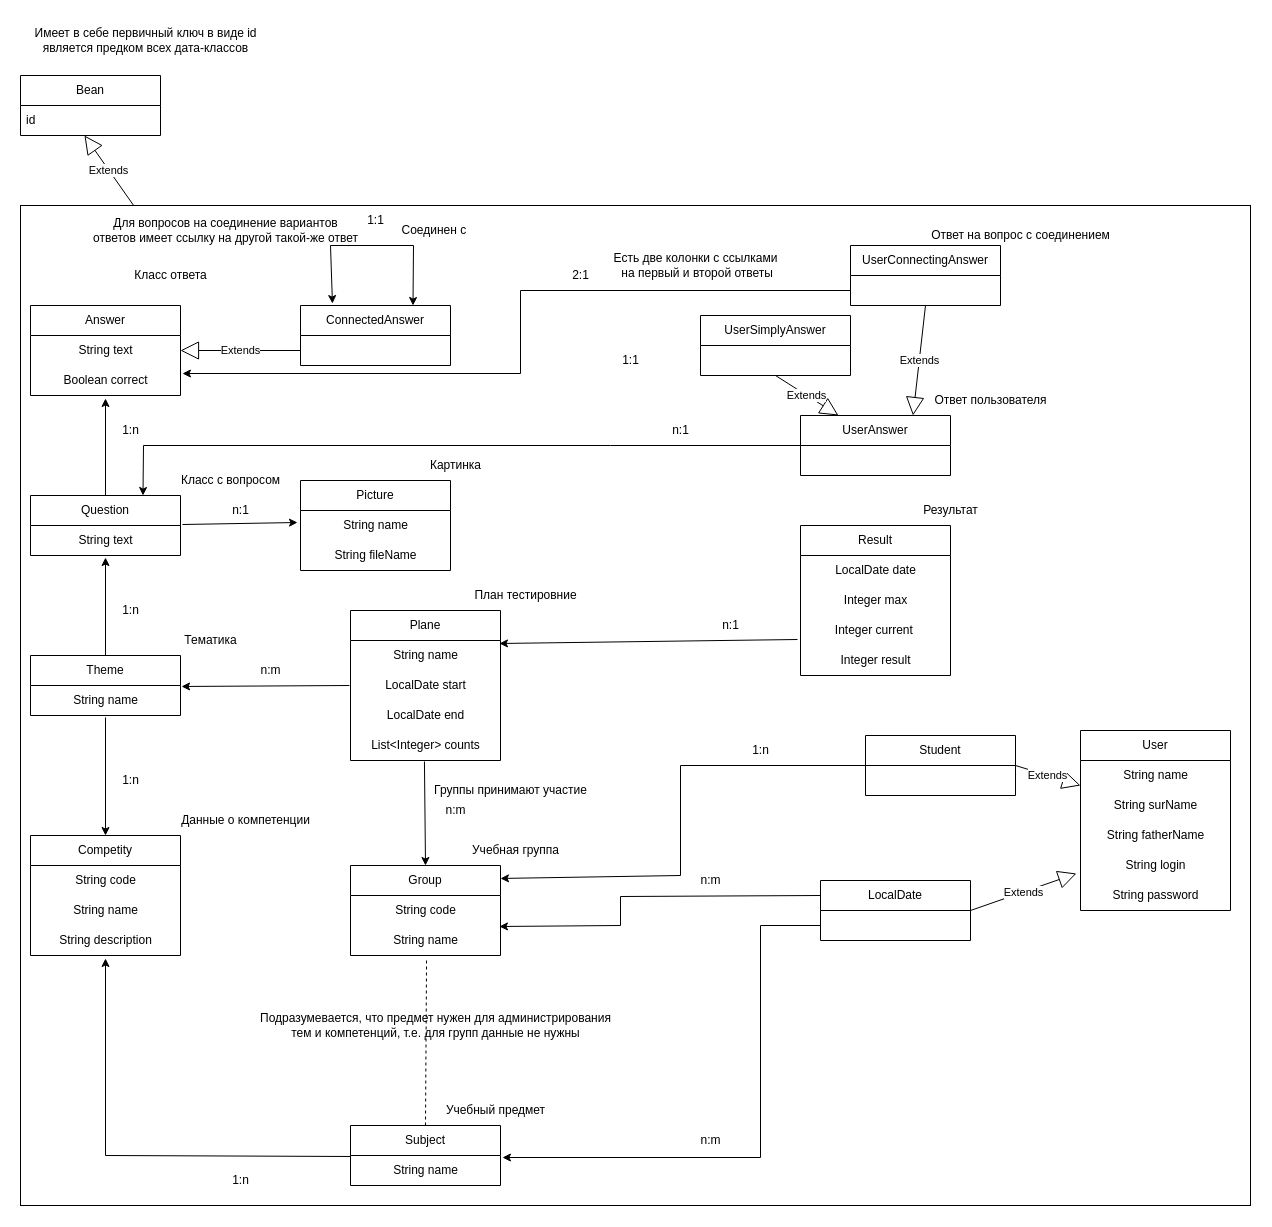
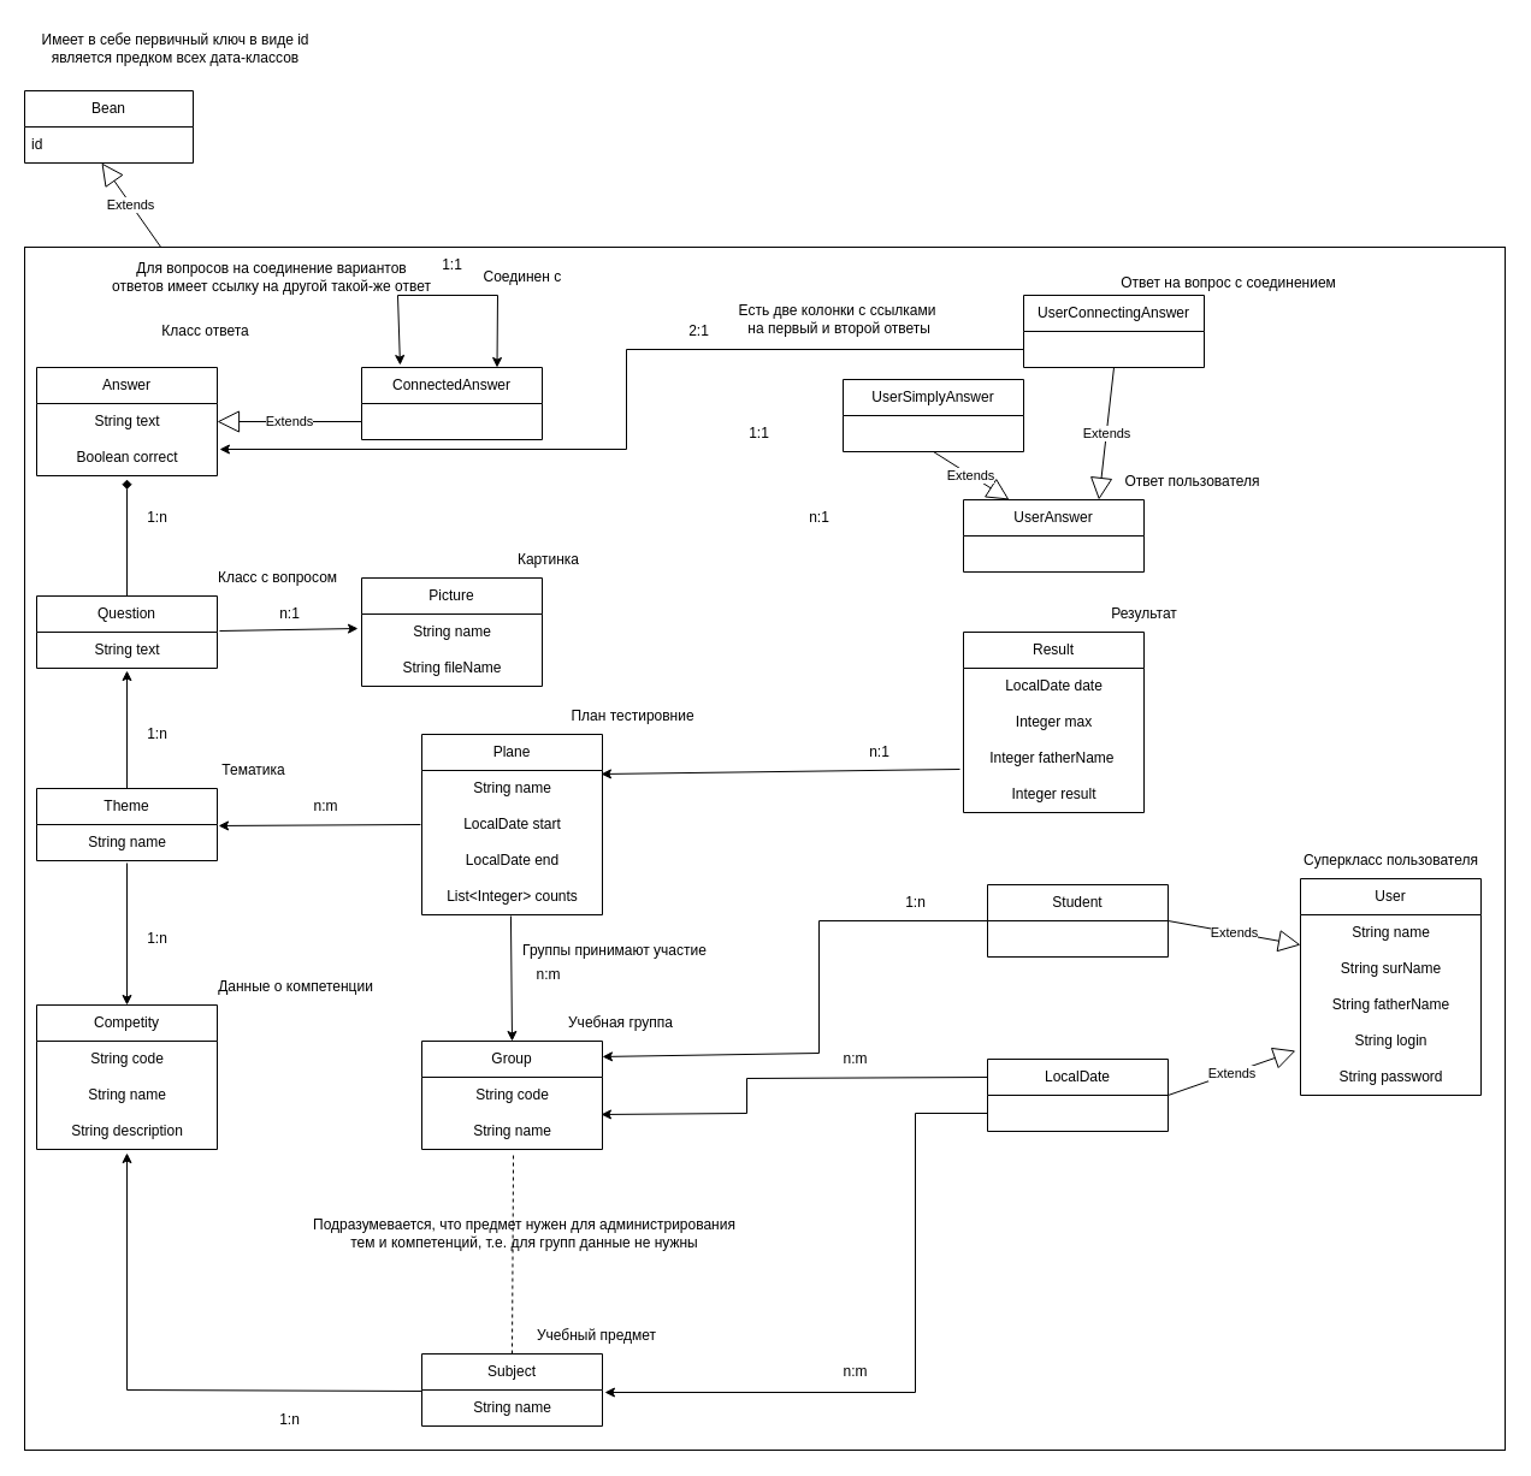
- <mxCell id="19" value="" style="endArrow=classic;html=1;rounded=0;exitX=0.5;exitY=0;exitDx=0;exitDy=0;entryX=0.5;entryY=1.1;entryDx=0;entryDy=0;entryPerimeter=0;" parent="1" source="17" target="9" edge="1"><mxGeometry width="50" height="50" relative="1" as="geometry"><mxPoint x="80" y="455" as="sourcePoint" /><mxPoint x="130" y="405" as="targetPoint" /></mxGeometry></mxCell>
+ <mxCell id="19" value="" style="endArrow=diamond;html=1;rounded=0;exitX=0.5;exitY=0;exitDx=0;exitDy=0;entryX=0.5;entryY=1.1;entryDx=0;entryDy=0;entryPerimeter=0;" parent="1" source="17" target="9" edge="1"><mxGeometry width="50" height="50" relative="1" as="geometry"><mxPoint x="80" y="455" as="sourcePoint" /><mxPoint x="130" y="405" as="targetPoint" /></mxGeometry></mxCell>
- <mxCell id="88" value="" style="endArrow=classic;html=1;rounded=0;entryX=0.75;entryY=0;entryDx=0;entryDy=0;exitX=0;exitY=0.5;exitDx=0;exitDy=0;" edge="1" parent="1" source="86" target="17"><mxGeometry width="50" height="50" relative="1" as="geometry"><mxPoint x="670" y="425" as="sourcePoint" /><mxPoint x="720" y="375" as="targetPoint" /><Array as="points"><mxPoint x="610" y="445" /><mxPoint x="143" y="445" /></Array></mxGeometry></mxCell>
- <mxCell id="82" value="Integer current&lt;span style=&quot;white-space: pre;&quot;&gt; &lt;/span&gt;" style="text;html=1;align=center;verticalAlign=middle;resizable=0;points=[];autosize=1;strokeColor=none;fillColor=none;" vertex="1" parent="79"><mxGeometry y="90" width="150" height="30" as="geometry" /></mxCell>
+ <mxCell id="82" value="Integer fatherName&lt;span style=&quot;white-space: pre;&quot;&gt; &lt;/span&gt;" style="text;html=1;align=center;verticalAlign=middle;resizable=0;points=[];autosize=1;strokeColor=none;fillColor=none;" vertex="1" parent="79"><mxGeometry y="90" width="150" height="30" as="geometry" /></mxCell>
+ <mxCell id="68" value="Суперкласс пользователя" style="text;html=1;align=center;verticalAlign=middle;resizable=0;points=[];autosize=1;strokeColor=none;fillColor=none;" vertex="1" parent="1"><mxGeometry x="1070" y="700" width="170" height="30" as="geometry" /></mxCell>
- <mxCell id="70" value="Student" style="swimlane;fontStyle=0;childLayout=stackLayout;horizontal=1;startSize=30;horizontalStack=0;resizeParent=1;resizeParentMax=0;resizeLast=0;collapsible=1;marginBottom=0;whiteSpace=wrap;html=1;" vertex="1" parent="1"><mxGeometry x="865" y="735" width="150" height="60" as="geometry" /></mxCell>
+ <mxCell id="70" value="Student" style="swimlane;fontStyle=0;childLayout=stackLayout;horizontal=1;startSize=30;horizontalStack=0;resizeParent=1;resizeParentMax=0;resizeLast=0;collapsible=1;marginBottom=0;whiteSpace=wrap;html=1;" vertex="1" parent="1"><mxGeometry x="820" y="735" width="150" height="60" as="geometry" /></mxCell>
